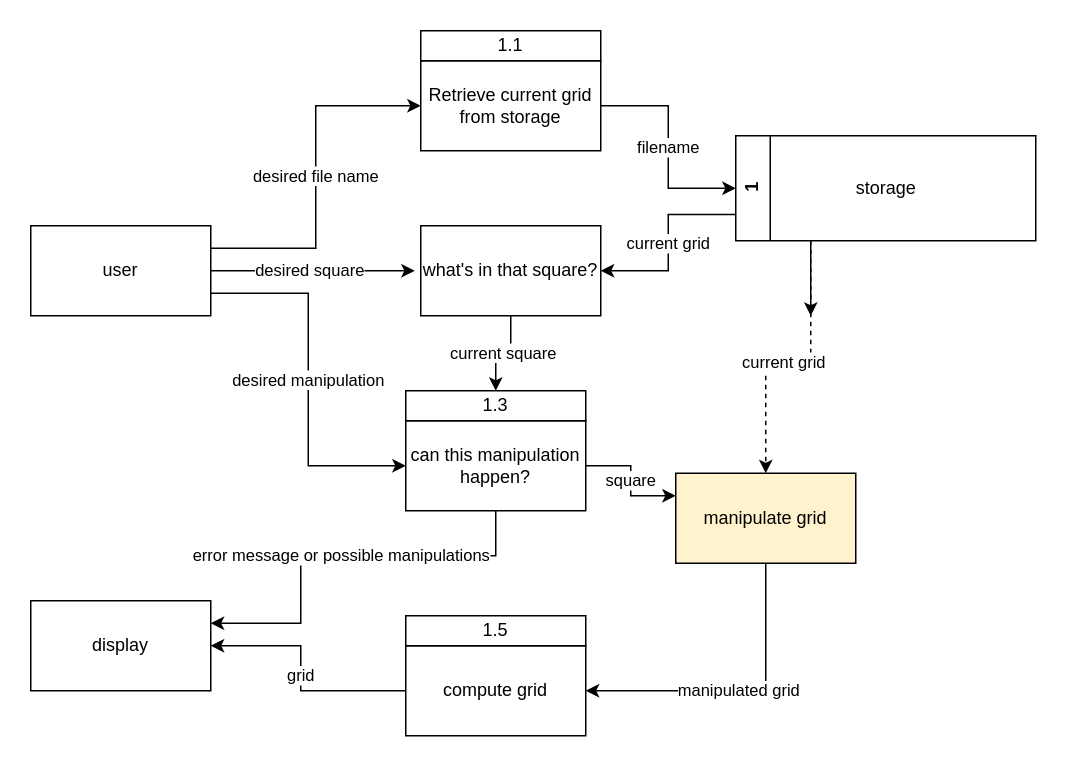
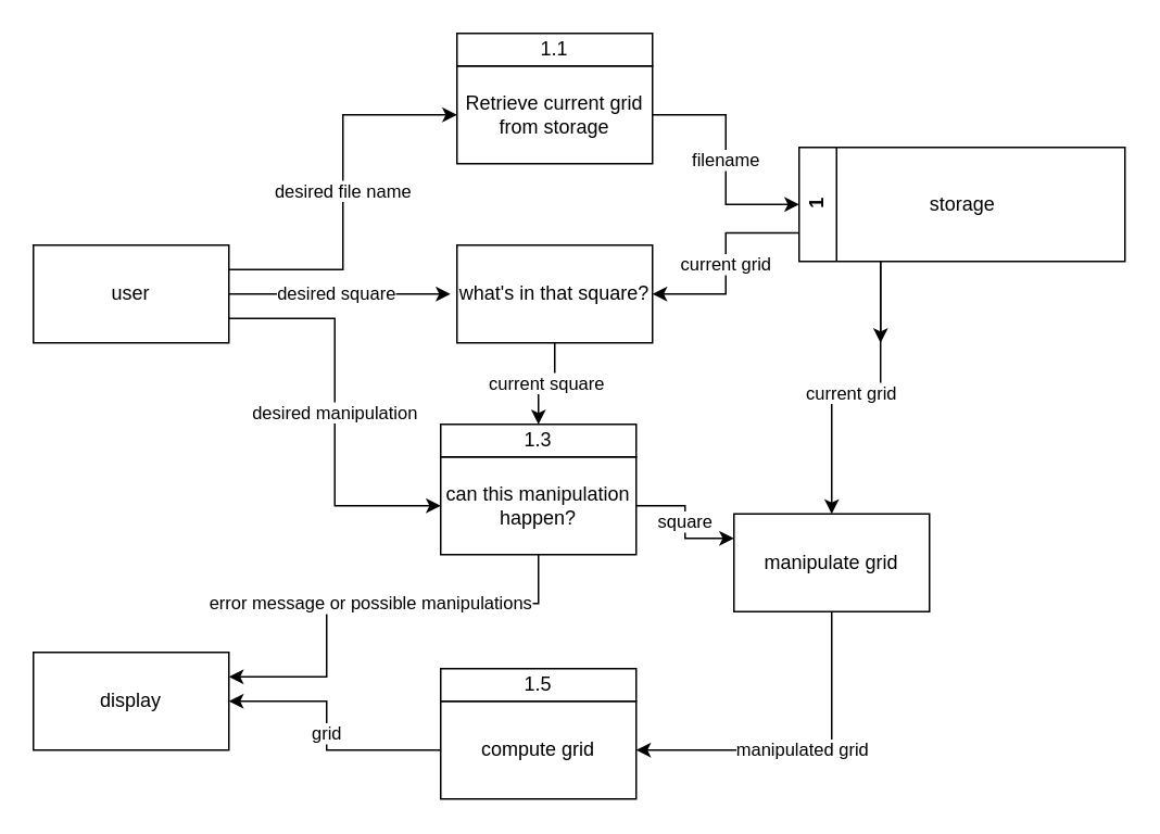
- <mxCell id="21" value="current grid" style="edgeStyle=orthogonalEdgeStyle;rounded=0;orthogonalLoop=1;jettySize=auto;html=1;exitX=0.25;exitY=1;exitDx=0;exitDy=0;entryX=0.5;entryY=0;entryDx=0;entryDy=0;dashed=1;" edge="1" parent="1" source="7" target="18"><mxGeometry x="0.054" y="3" relative="1" as="geometry"><mxPoint x="590" y="248" as="sourcePoint" /><mxPoint x="500" y="310" as="targetPoint" /><mxPoint x="1" as="offset" /></mxGeometry></mxCell>
+ <mxCell id="21" value="current grid" style="edgeStyle=orthogonalEdgeStyle;rounded=0;orthogonalLoop=1;jettySize=auto;html=1;exitX=0.25;exitY=1;exitDx=0;exitDy=0;entryX=0.5;entryY=0;entryDx=0;entryDy=0;" edge="1" parent="1" source="7" target="18"><mxGeometry x="0.054" y="3" relative="1" as="geometry"><mxPoint x="590" y="248" as="sourcePoint" /><mxPoint x="500" y="310" as="targetPoint" /><mxPoint x="1" as="offset" /></mxGeometry></mxCell>
- <mxCell id="18" value="manipulate grid" style="rounded=0;whiteSpace=wrap;html=1;fillColor=#fff2cc;" vertex="1" parent="1"><mxGeometry x="450" y="315" width="120" height="60" as="geometry" /></mxCell>
+ <mxCell id="18" value="manipulate grid" style="rounded=0;whiteSpace=wrap;html=1;" vertex="1" parent="1"><mxGeometry x="450" y="315" width="120" height="60" as="geometry" /></mxCell>
